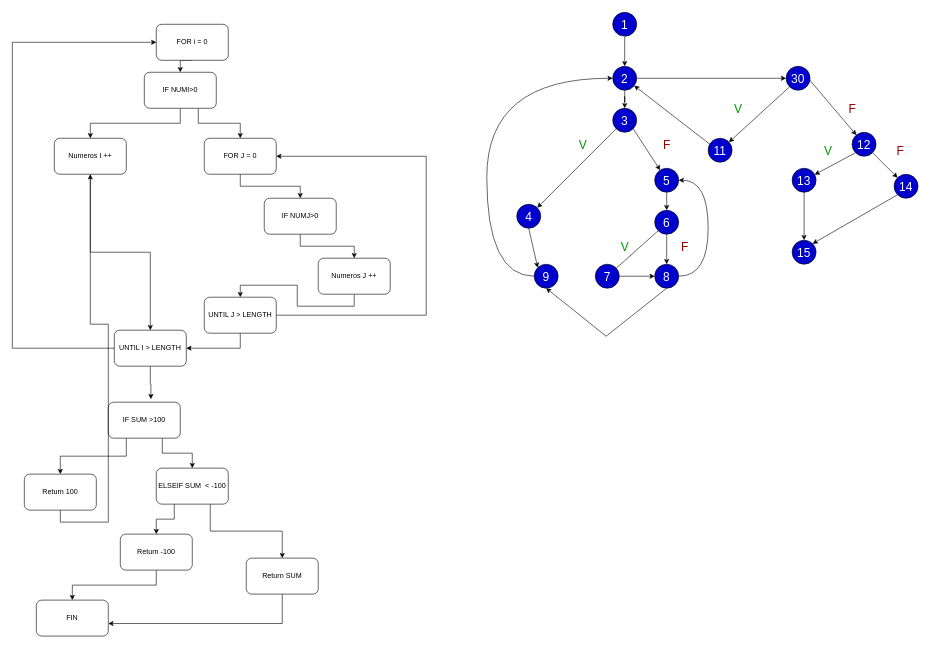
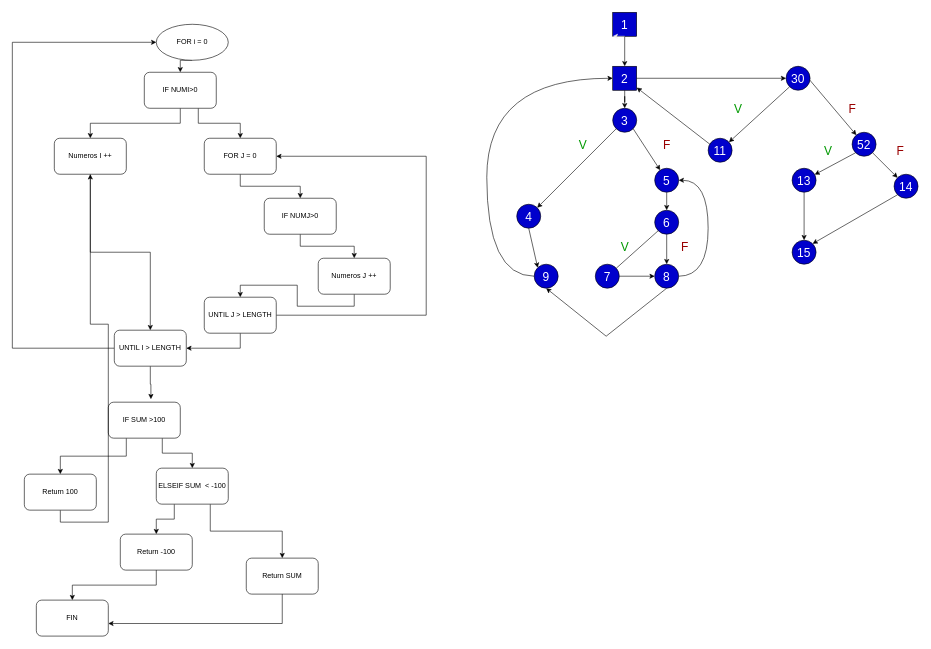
- <mxCell id="35" value="&lt;font style=&quot;font-size: 20px;&quot; color=&quot;#ffffff&quot;&gt;1&lt;/font&gt;" style="ellipse;whiteSpace=wrap;html=1;aspect=fixed;fillColor=#0000CC;" vertex="1" parent="1"><mxGeometry x="1020.92" y="20" width="40" height="40" as="geometry" /></mxCell>
+ <mxCell id="35" value="&lt;font style=&quot;font-size: 20px;&quot; color=&quot;#ffffff&quot;&gt;1&lt;/font&gt;" style="whiteSpace=wrap;html=1;aspect=fixed;fillColor=#0000CC;rounded=0;" vertex="1" parent="1"><mxGeometry x="1020.92" y="20" width="40" height="40" as="geometry" /></mxCell>
- <mxCell id="4" value="FOR i = 0" style="rounded=1;whiteSpace=wrap;html=1;" parent="1" vertex="1"><mxGeometry x="260" y="40" width="120" height="60" as="geometry" /></mxCell>
+ <mxCell id="4" value="FOR i = 0" style="ellipse;whiteSpace=wrap;html=1;" parent="1" vertex="1"><mxGeometry x="260" y="40" width="120" height="60" as="geometry" /></mxCell>
- <mxCell id="39" value="&lt;font style=&quot;font-size: 20px;&quot; color=&quot;#ffffff&quot;&gt;2&lt;/font&gt;" style="ellipse;whiteSpace=wrap;html=1;aspect=fixed;fillColor=#0000CC;fontSize=20;fontColor=#FFFFFF;" vertex="1" parent="1"><mxGeometry x="1020.92" y="110" width="40" height="40" as="geometry" /></mxCell>
+ <mxCell id="39" value="&lt;font style=&quot;font-size: 20px;&quot; color=&quot;#ffffff&quot;&gt;2&lt;/font&gt;" style="whiteSpace=wrap;html=1;aspect=fixed;fillColor=#0000CC;fontSize=20;fontColor=#FFFFFF;rounded=0;" vertex="1" parent="1"><mxGeometry x="1020.92" y="110" width="40" height="40" as="geometry" /></mxCell>
- <mxCell id="66" value="&lt;font style=&quot;font-size: 20px;&quot; color=&quot;#ffffff&quot;&gt;12&lt;/font&gt;" style="ellipse;whiteSpace=wrap;html=1;aspect=fixed;fillColor=#0000CC;fontSize=20;fontColor=#FFFFFF;" vertex="1" parent="1"><mxGeometry x="1420" y="220" width="40" height="40" as="geometry" /></mxCell>
+ <mxCell id="66" value="&lt;font style=&quot;font-size: 20px;&quot; color=&quot;#ffffff&quot;&gt;52&lt;/font&gt;" style="ellipse;whiteSpace=wrap;html=1;aspect=fixed;fillColor=#0000CC;fontSize=20;fontColor=#FFFFFF;" vertex="1" parent="1"><mxGeometry x="1420" y="220" width="40" height="40" as="geometry" /></mxCell>
